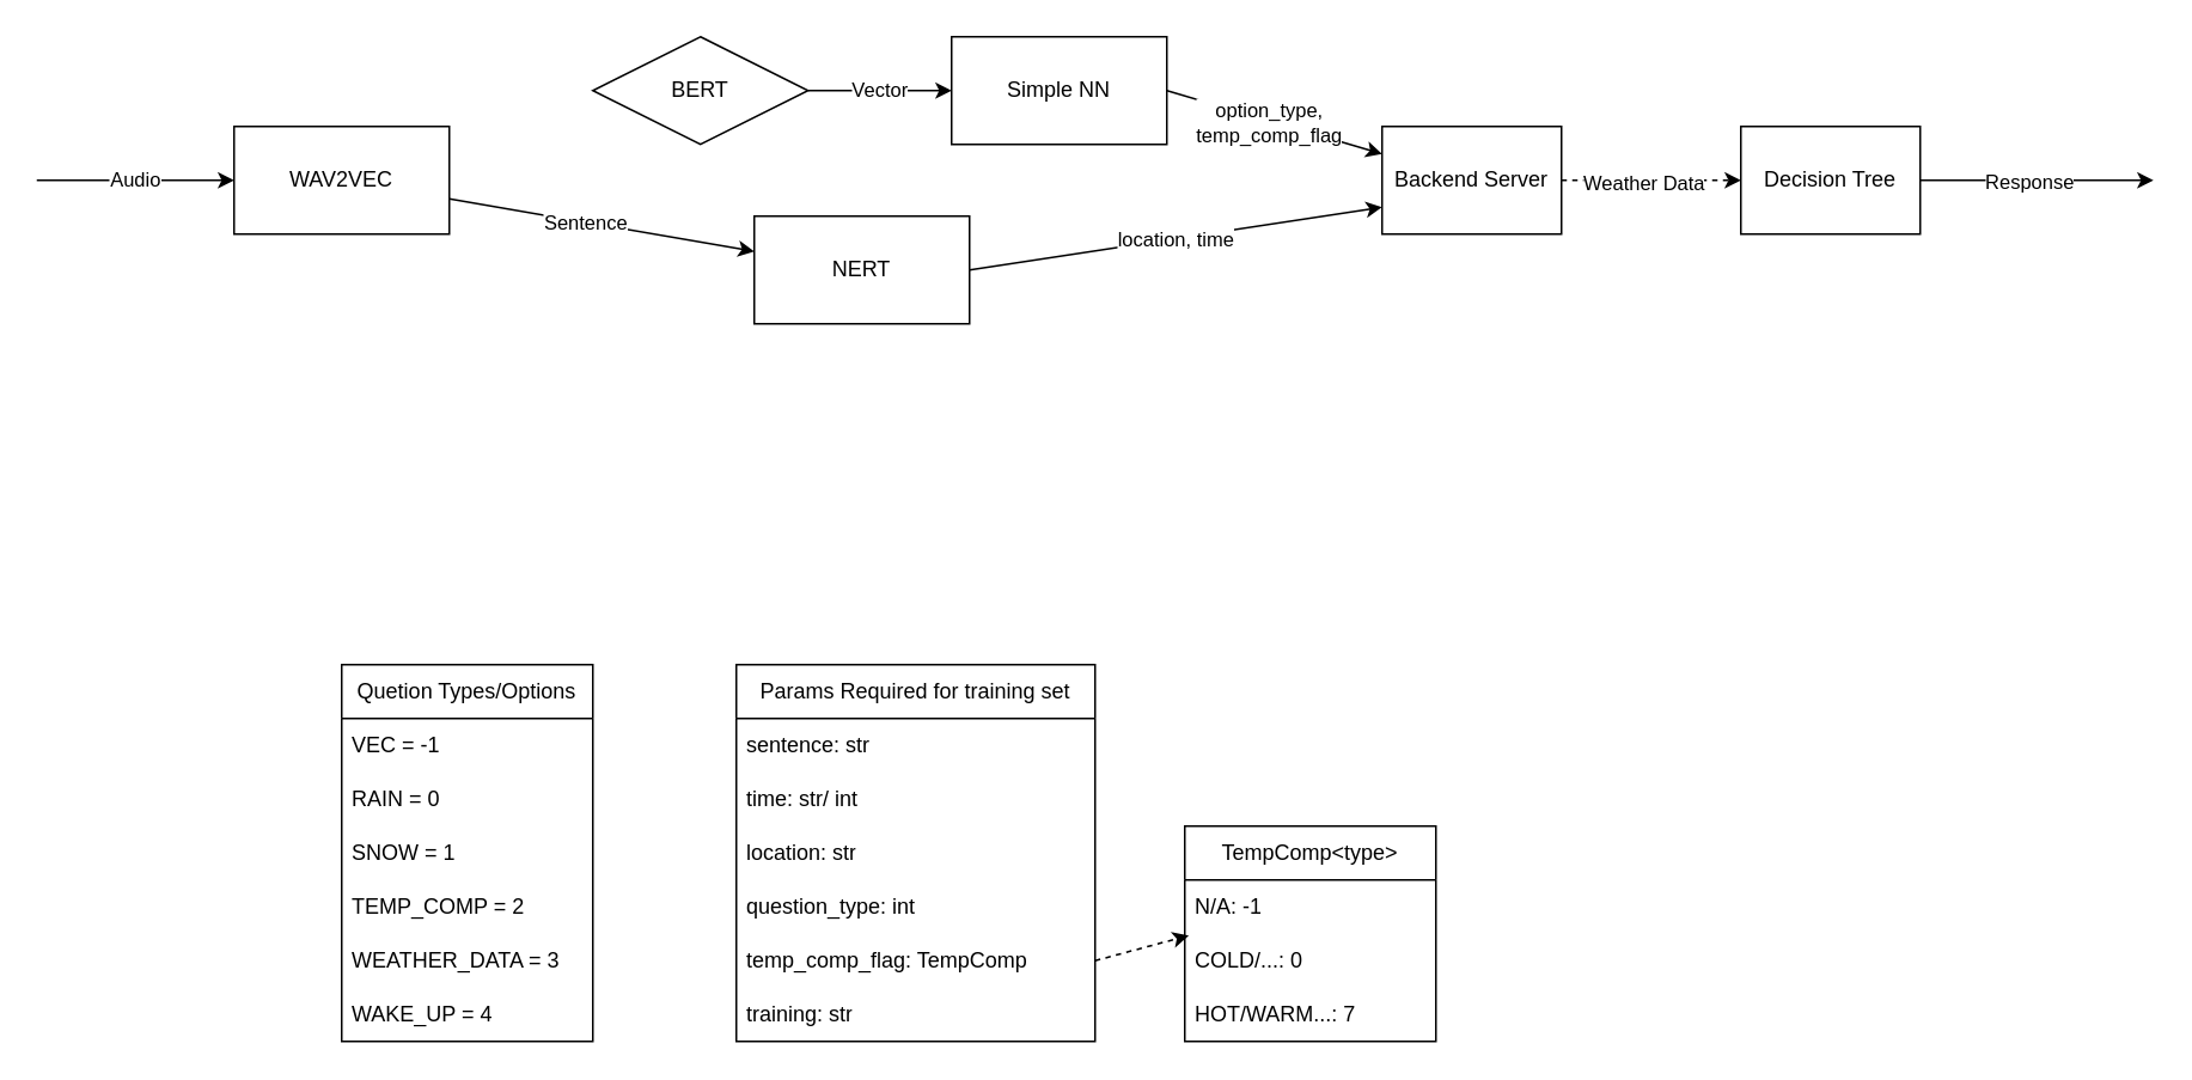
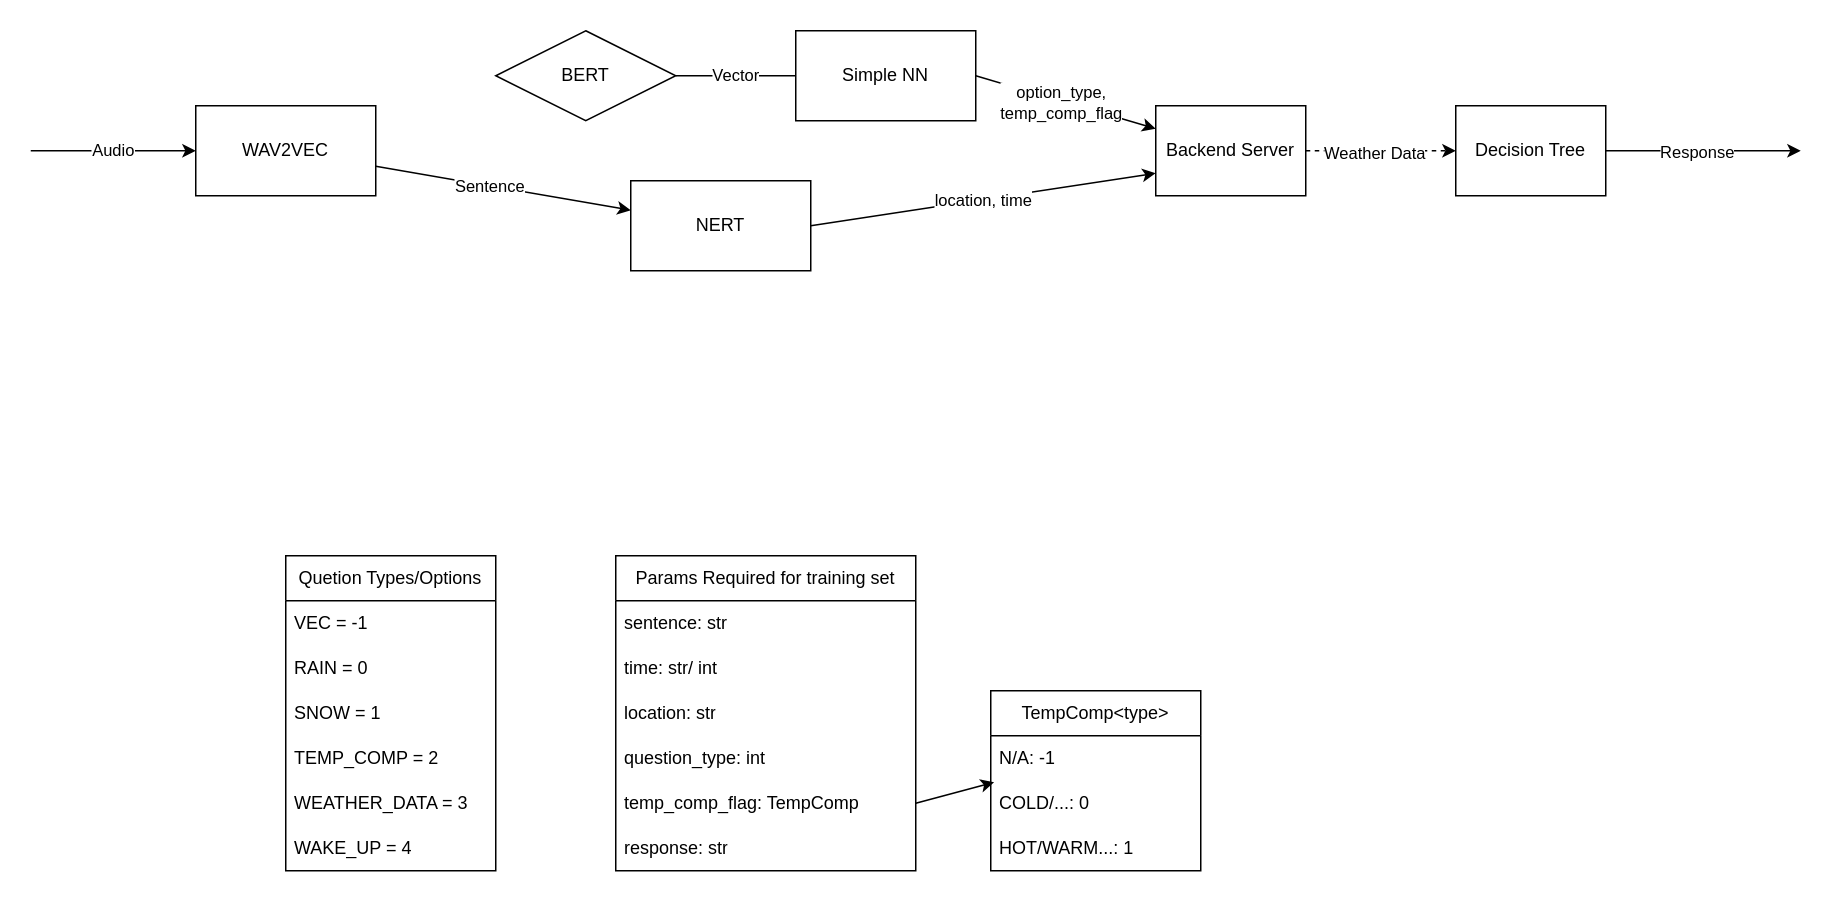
- <mxCell id="7" value="Vector" style="edgeStyle=none;html=1;exitX=1;exitY=0.5;exitDx=0;exitDy=0;entryX=0;entryY=0.5;entryDx=0;entryDy=0;" parent="1" source="8" target="11" edge="1"><mxGeometry relative="1" as="geometry" /></mxCell>
+ <mxCell id="7" value="Vector" style="edgeStyle=none;html=1;exitX=1;exitY=0.5;exitDx=0;exitDy=0;entryX=0;entryY=0.5;entryDx=0;entryDy=0;endArrow=none;" parent="1" source="8" target="11" edge="1"><mxGeometry relative="1" as="geometry" /></mxCell>
- <mxCell id="36" style="edgeStyle=none;html=1;entryX=0.016;entryY=0.033;entryDx=0;entryDy=0;entryPerimeter=0;exitX=1;exitY=0.5;exitDx=0;exitDy=0;dashed=1;" parent="1" source="30" target="34" edge="1"><mxGeometry relative="1" as="geometry" /></mxCell>
+ <mxCell id="36" style="edgeStyle=none;html=1;entryX=0.016;entryY=0.033;entryDx=0;entryDy=0;entryPerimeter=0;exitX=1;exitY=0.5;exitDx=0;exitDy=0;" parent="1" source="30" target="34" edge="1"><mxGeometry relative="1" as="geometry" /></mxCell>
- <mxCell id="31" value="training: str" style="text;strokeColor=none;fillColor=none;align=left;verticalAlign=middle;spacingLeft=4;spacingRight=4;overflow=hidden;points=[[0,0.5],[1,0.5]];portConstraint=eastwest;rotatable=0;whiteSpace=wrap;html=1;" parent="25" vertex="1"><mxGeometry y="180" width="200" height="30" as="geometry" /></mxCell>
+ <mxCell id="31" value="response: str" style="text;strokeColor=none;fillColor=none;align=left;verticalAlign=middle;spacingLeft=4;spacingRight=4;overflow=hidden;points=[[0,0.5],[1,0.5]];portConstraint=eastwest;rotatable=0;whiteSpace=wrap;html=1;" parent="25" vertex="1"><mxGeometry y="180" width="200" height="30" as="geometry" /></mxCell>
- <mxCell id="35" value="HOT/WARM...: 7" style="text;strokeColor=none;fillColor=none;align=left;verticalAlign=middle;spacingLeft=4;spacingRight=4;overflow=hidden;points=[[0,0.5],[1,0.5]];portConstraint=eastwest;rotatable=0;whiteSpace=wrap;html=1;" parent="32" vertex="1"><mxGeometry y="90" width="140" height="30" as="geometry" /></mxCell>
+ <mxCell id="35" value="HOT/WARM...: 1" style="text;strokeColor=none;fillColor=none;align=left;verticalAlign=middle;spacingLeft=4;spacingRight=4;overflow=hidden;points=[[0,0.5],[1,0.5]];portConstraint=eastwest;rotatable=0;whiteSpace=wrap;html=1;" parent="32" vertex="1"><mxGeometry y="90" width="140" height="30" as="geometry" /></mxCell>
